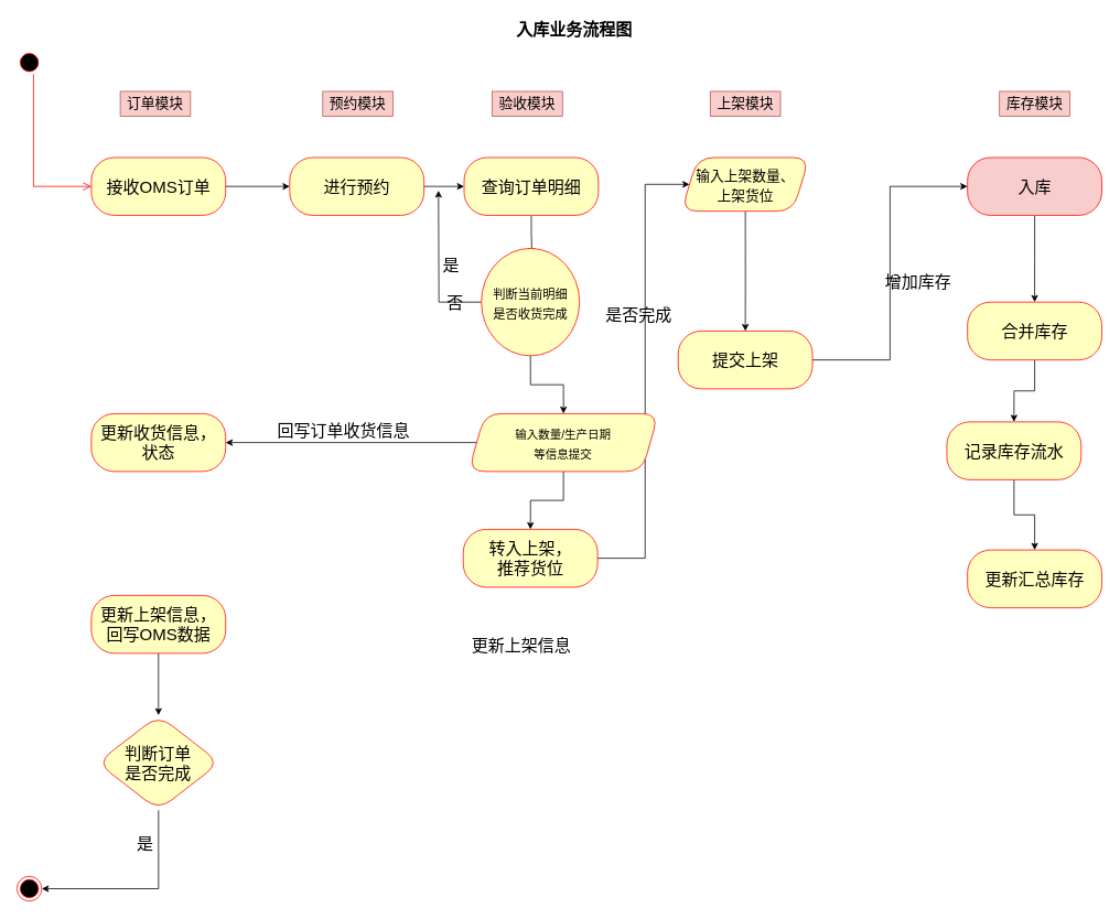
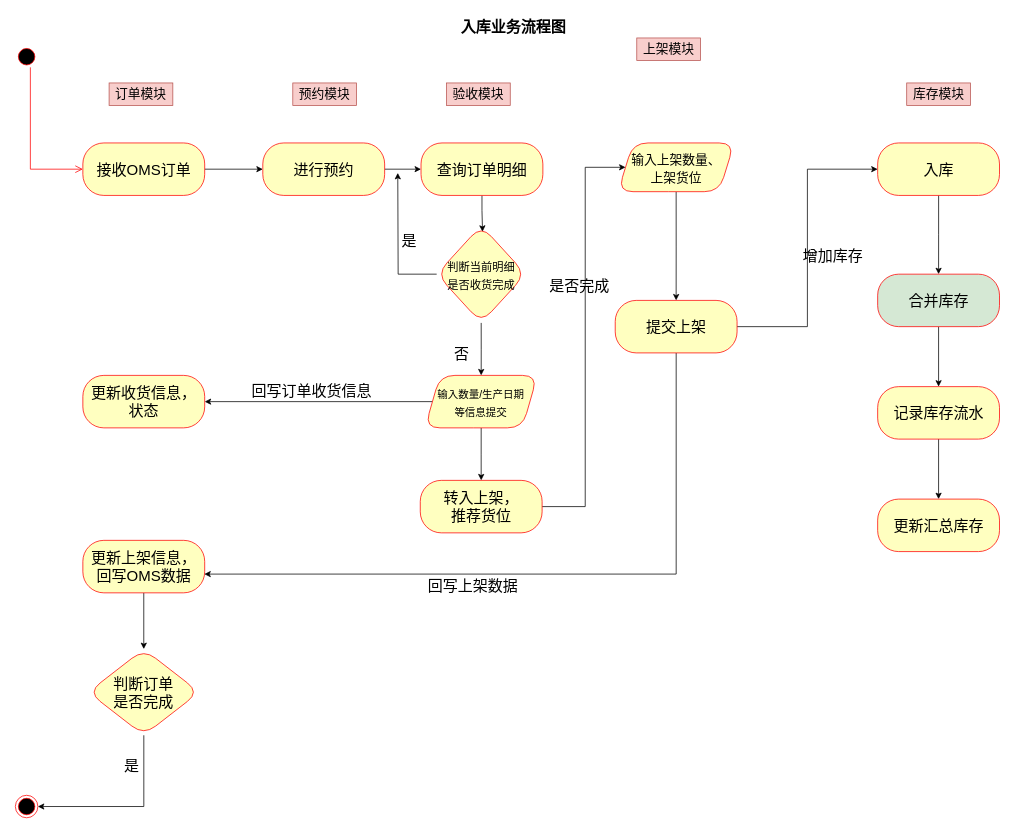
- <mxCell id="2" value="入库业务流程图" style="text;html=1;strokeColor=none;fillColor=none;align=center;verticalAlign=middle;whiteSpace=wrap;rounded=0;fontSize=20;fontStyle=1" vertex="1" parent="1"><mxGeometry x="610" y="20" width="169" height="30" as="geometry" /></mxCell>
+ <mxCell id="2" value="入库业务流程图" style="text;html=1;strokeColor=none;fillColor=none;align=center;verticalAlign=middle;whiteSpace=wrap;rounded=0;fontSize=20;fontStyle=1" vertex="1" parent="1"><mxGeometry x="600" y="20" width="169" height="30" as="geometry" /></mxCell>
- <mxCell id="42" value="&lt;font style=&quot;font-size: 17px&quot;&gt;上架模块&lt;/font&gt;" style="text;html=1;strokeColor=#b85450;fillColor=#f8cecc;align=center;verticalAlign=middle;whiteSpace=wrap;rounded=0;fontSize=14;" vertex="1" parent="1"><mxGeometry x="858.75" y="110" width="85" height="30" as="geometry" /></mxCell>
+ <mxCell id="42" value="&lt;font style=&quot;font-size: 17px&quot;&gt;上架模块&lt;/font&gt;" style="text;html=1;strokeColor=#b85450;fillColor=#f8cecc;align=center;verticalAlign=middle;whiteSpace=wrap;rounded=0;fontSize=14;" vertex="1" parent="1"><mxGeometry x="848.75" y="50" width="85" height="30" as="geometry" /></mxCell>
- <mxCell id="29" value="&lt;font&gt;&lt;font style=&quot;font-size: 20px&quot;&gt;入库&lt;/font&gt;&lt;br&gt;&lt;/font&gt;" style="rounded=1;whiteSpace=wrap;html=1;arcSize=40;fontColor=#000000;fillColor=#f8cecc;strokeColor=#ff0000;fontSize=20;" vertex="1" parent="1"><mxGeometry x="1170" y="190" width="162.5" height="70" as="geometry" /></mxCell>
+ <mxCell id="29" value="&lt;font&gt;&lt;font style=&quot;font-size: 20px&quot;&gt;入库&lt;/font&gt;&lt;br&gt;&lt;/font&gt;" style="rounded=1;whiteSpace=wrap;html=1;arcSize=40;fontColor=#000000;fillColor=#ffffc0;strokeColor=#ff0000;fontSize=20;" vertex="1" parent="1"><mxGeometry x="1170" y="190" width="162.5" height="70" as="geometry" /></mxCell>
- <mxCell id="15" value="&lt;font style=&quot;font-size: 20px&quot;&gt;否&lt;/font&gt;" style="text;html=1;align=center;verticalAlign=middle;resizable=0;points=[];autosize=1;strokeColor=none;fillColor=none;fontSize=13;fontColor=none;" vertex="1" parent="1"><mxGeometry x="530" y="355" width="40" height="20" as="geometry" /></mxCell>
+ <mxCell id="15" value="&lt;font style=&quot;font-size: 20px&quot;&gt;否&lt;/font&gt;" style="text;html=1;align=center;verticalAlign=middle;resizable=0;points=[];autosize=1;strokeColor=none;fillColor=none;fontSize=13;fontColor=none;" vertex="1" parent="1"><mxGeometry x="595" y="460" width="40" height="20" as="geometry" /></mxCell>
- <mxCell id="14" value="&lt;font style=&quot;font-size: 15px&quot;&gt;判断当前明细&lt;br&gt;是否收货完成&lt;/font&gt;" style="ellipse;whiteSpace=wrap;html=1;fontSize=20;fillColor=#ffffc0;strokeColor=#ff0000;fontColor=#000000;arcSize=40;" vertex="1" parent="1"><mxGeometry x="581.88" y="300" width="118.75" height="130" as="geometry" /></mxCell>
+ <mxCell id="14" value="&lt;font style=&quot;font-size: 15px&quot;&gt;判断当前明细&lt;br&gt;是否收货完成&lt;/font&gt;" style="rhombus;whiteSpace=wrap;html=1;fontSize=20;fillColor=#ffffc0;strokeColor=#ff0000;fontColor=#000000;rounded=1;arcSize=40;" vertex="1" parent="1"><mxGeometry x="581.88" y="300" width="118.75" height="130" as="geometry" /></mxCell>
- <mxCell id="45" value="&lt;font&gt;&lt;font style=&quot;font-size: 20px&quot;&gt;合并库存&lt;/font&gt;&lt;br&gt;&lt;/font&gt;" style="rounded=1;whiteSpace=wrap;html=1;arcSize=40;fontColor=#000000;fillColor=#ffffc0;strokeColor=#ff0000;fontSize=20;" vertex="1" parent="1"><mxGeometry x="1170" y="365" width="162.5" height="70" as="geometry" /></mxCell>
+ <mxCell id="45" value="&lt;font&gt;&lt;font style=&quot;font-size: 20px&quot;&gt;合并库存&lt;/font&gt;&lt;br&gt;&lt;/font&gt;" style="rounded=1;whiteSpace=wrap;html=1;arcSize=40;fontColor=#000000;fillColor=#d5e8d4;strokeColor=#ff0000;fontSize=20;" vertex="1" parent="1"><mxGeometry x="1170" y="365" width="162.5" height="70" as="geometry" /></mxCell>
- <mxCell id="33" value="&lt;span style=&quot;font-size: 14px&quot;&gt;输入数量/生产日期&lt;br&gt;等信息&lt;/span&gt;&lt;span style=&quot;font-size: 14px&quot;&gt;提交&lt;/span&gt;" style="shape=parallelogram;perimeter=parallelogramPerimeter;whiteSpace=wrap;html=1;fixedSize=1;fontSize=20;fillColor=#ffffc0;strokeColor=#ff0000;fontColor=#000000;rounded=1;arcSize=40;" vertex="1" parent="1"><mxGeometry x="566.24" y="500" width="230" height="70" as="geometry" /></mxCell>
+ <mxCell id="33" value="&lt;span style=&quot;font-size: 14px&quot;&gt;输入数量/生产日期&lt;br&gt;等信息&lt;/span&gt;&lt;span style=&quot;font-size: 14px&quot;&gt;提交&lt;/span&gt;" style="shape=parallelogram;perimeter=parallelogramPerimeter;whiteSpace=wrap;html=1;fixedSize=1;fontSize=20;fillColor=#ffffc0;strokeColor=#ff0000;fontColor=#000000;rounded=1;arcSize=40;" vertex="1" parent="1"><mxGeometry x="566.24" y="500" width="150" height="70" as="geometry" /></mxCell>
- <mxCell id="47" value="&lt;font&gt;&lt;font style=&quot;font-size: 20px&quot;&gt;记录库存流水&lt;/font&gt;&lt;br&gt;&lt;/font&gt;" style="rounded=1;whiteSpace=wrap;html=1;arcSize=40;fontColor=#000000;fillColor=#ffffc0;strokeColor=#ff0000;fontSize=20;" vertex="1" parent="1"><mxGeometry x="1145" y="510" width="162.5" height="70" as="geometry" /></mxCell>
+ <mxCell id="47" value="&lt;font&gt;&lt;font style=&quot;font-size: 20px&quot;&gt;记录库存流水&lt;/font&gt;&lt;br&gt;&lt;/font&gt;" style="rounded=1;whiteSpace=wrap;html=1;arcSize=40;fontColor=#000000;fillColor=#ffffc0;strokeColor=#ff0000;fontSize=20;" vertex="1" parent="1"><mxGeometry x="1170" y="515" width="162.5" height="70" as="geometry" /></mxCell>
+ <mxCell id="26" style="edgeStyle=orthogonalEdgeStyle;rounded=0;orthogonalLoop=1;jettySize=auto;html=1;fontSize=14;fontColor=none;entryX=0.997;entryY=0.643;entryDx=0;entryDy=0;entryPerimeter=0;" edge="1" parent="1" source="27" target="31"><mxGeometry relative="1" as="geometry"><mxPoint x="950" y="770" as="targetPoint" /><Array as="points"><mxPoint x="901" y="765" /></Array></mxGeometry></mxCell>
- <mxCell id="32" value="&lt;font style=&quot;font-size: 20px&quot;&gt;更新上架信息&lt;/font&gt;" style="text;html=1;align=center;verticalAlign=middle;resizable=0;points=[];autosize=1;strokeColor=none;fillColor=none;fontSize=14;fontColor=none;" vertex="1" parent="1"><mxGeometry x="560" y="765" width="140" height="30" as="geometry" /></mxCell>
+ <mxCell id="32" value="&lt;font style=&quot;font-size: 20px&quot;&gt;回写上架数据&lt;/font&gt;" style="text;html=1;align=center;verticalAlign=middle;resizable=0;points=[];autosize=1;strokeColor=none;fillColor=none;fontSize=14;fontColor=none;" vertex="1" parent="1"><mxGeometry x="560" y="765" width="140" height="30" as="geometry" /></mxCell>
